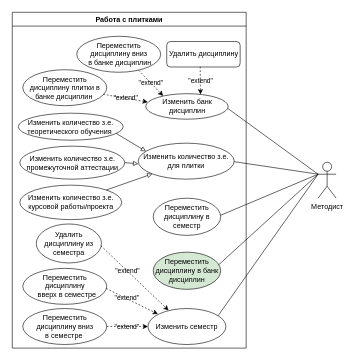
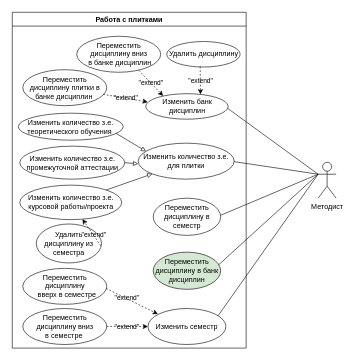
- <mxCell id="12" value="Удалить дисциплину" style="whiteSpace=wrap;html=1;rounded=1;" vertex="1" parent="8"><mxGeometry x="257.5" y="48.75" width="122.5" height="42.5" as="geometry" /></mxCell>
+ <mxCell id="12" value="Удалить дисциплину" style="ellipse;whiteSpace=wrap;html=1;" vertex="1" parent="8"><mxGeometry x="257.5" y="48.75" width="122.5" height="42.5" as="geometry" /></mxCell>
- <mxCell id="31" value="&quot;extend&quot;" style="endArrow=classic;html=1;rounded=0;dashed=1;entryX=0.265;entryY=0.053;entryDx=0;entryDy=0;entryPerimeter=0;labelBackgroundColor=none;exitX=0.991;exitY=0.56;exitDx=0;exitDy=0;exitPerimeter=0;" edge="1" parent="8" source="28" target="23"><mxGeometry x="-0.219" width="50" height="50" relative="1" as="geometry"><mxPoint x="166.66" y="470.6" as="sourcePoint" /><mxPoint x="245.26" y="514.18" as="targetPoint" /><mxPoint as="offset" /></mxGeometry></mxCell>
+ <mxCell id="31" value="&quot;extend&quot;" style="endArrow=classic;html=1;rounded=0;dashed=1;labelBackgroundColor=none;exitX=0.991;exitY=0.56;exitDx=0;exitDy=0;exitPerimeter=0;" edge="1" parent="8" source="28" target="18"><mxGeometry x="-0.219" width="50" height="50" relative="1" as="geometry"><mxPoint x="166.66" y="470.6" as="sourcePoint" /><mxPoint x="245.26" y="514.18" as="targetPoint" /><mxPoint as="offset" /></mxGeometry></mxCell>
